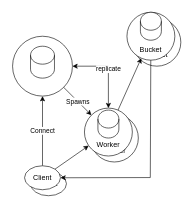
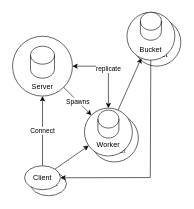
+ <mxCell id="7" value="Server" style="text;html=1;align=center;verticalAlign=middle;whiteSpace=wrap;rounded=0;" vertex="1" parent="1"><mxGeometry x="40" y="130" width="60" height="30" as="geometry" /></mxCell>
